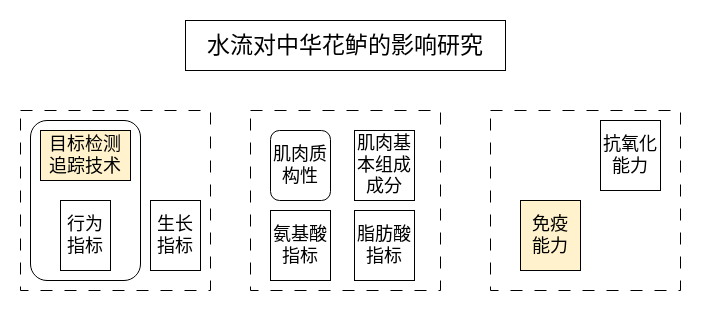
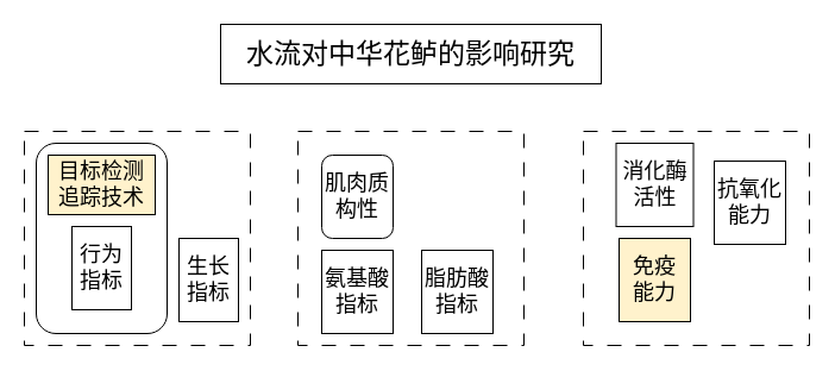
+ <mxCell id="14" value="&lt;font face=&quot;宋体&quot; style=&quot;font-size: 18px;&quot;&gt;消化酶活性&lt;/font&gt;" style="rounded=0;whiteSpace=wrap;html=1;" vertex="1" parent="1"><mxGeometry x="517.5" y="120" width="65" height="70" as="geometry" /></mxCell>
- <mxCell id="15" value="&lt;font face=&quot;宋体&quot; style=&quot;font-size: 18px;&quot;&gt;抗氧化能力&lt;/font&gt;" style="rounded=0;whiteSpace=wrap;html=1;" vertex="1" parent="1"><mxGeometry x="600" y="120" width="60" height="70" as="geometry" /></mxCell>
+ <mxCell id="15" value="&lt;font face=&quot;宋体&quot; style=&quot;font-size: 18px;&quot;&gt;抗氧化能力&lt;/font&gt;" style="rounded=0;whiteSpace=wrap;html=1;" vertex="1" parent="1"><mxGeometry x="600" y="135" width="60" height="70" as="geometry" /></mxCell>
- <mxCell id="11" value="&lt;font face=&quot;宋体&quot; style=&quot;font-size: 18px;&quot;&gt;肌肉基本组成成分&lt;/font&gt;" style="rounded=0;whiteSpace=wrap;html=1;" vertex="1" parent="1"><mxGeometry x="354" y="130" width="60" height="70" as="geometry" /></mxCell>
- <mxCell id="6" value="&lt;font face=&quot;宋体&quot; style=&quot;font-size: 18px;&quot;&gt;行为指标&lt;/font&gt;" style="rounded=0;whiteSpace=wrap;html=1;" vertex="1" parent="1"><mxGeometry x="60" y="200" width="50" height="70" as="geometry" /></mxCell>
+ <mxCell id="6" value="&lt;font face=&quot;宋体&quot; style=&quot;font-size: 18px;&quot;&gt;行为指标&lt;/font&gt;" style="rounded=0;whiteSpace=wrap;html=1;" vertex="1" parent="1"><mxGeometry x="60" y="190" width="50" height="70" as="geometry" /></mxCell>
